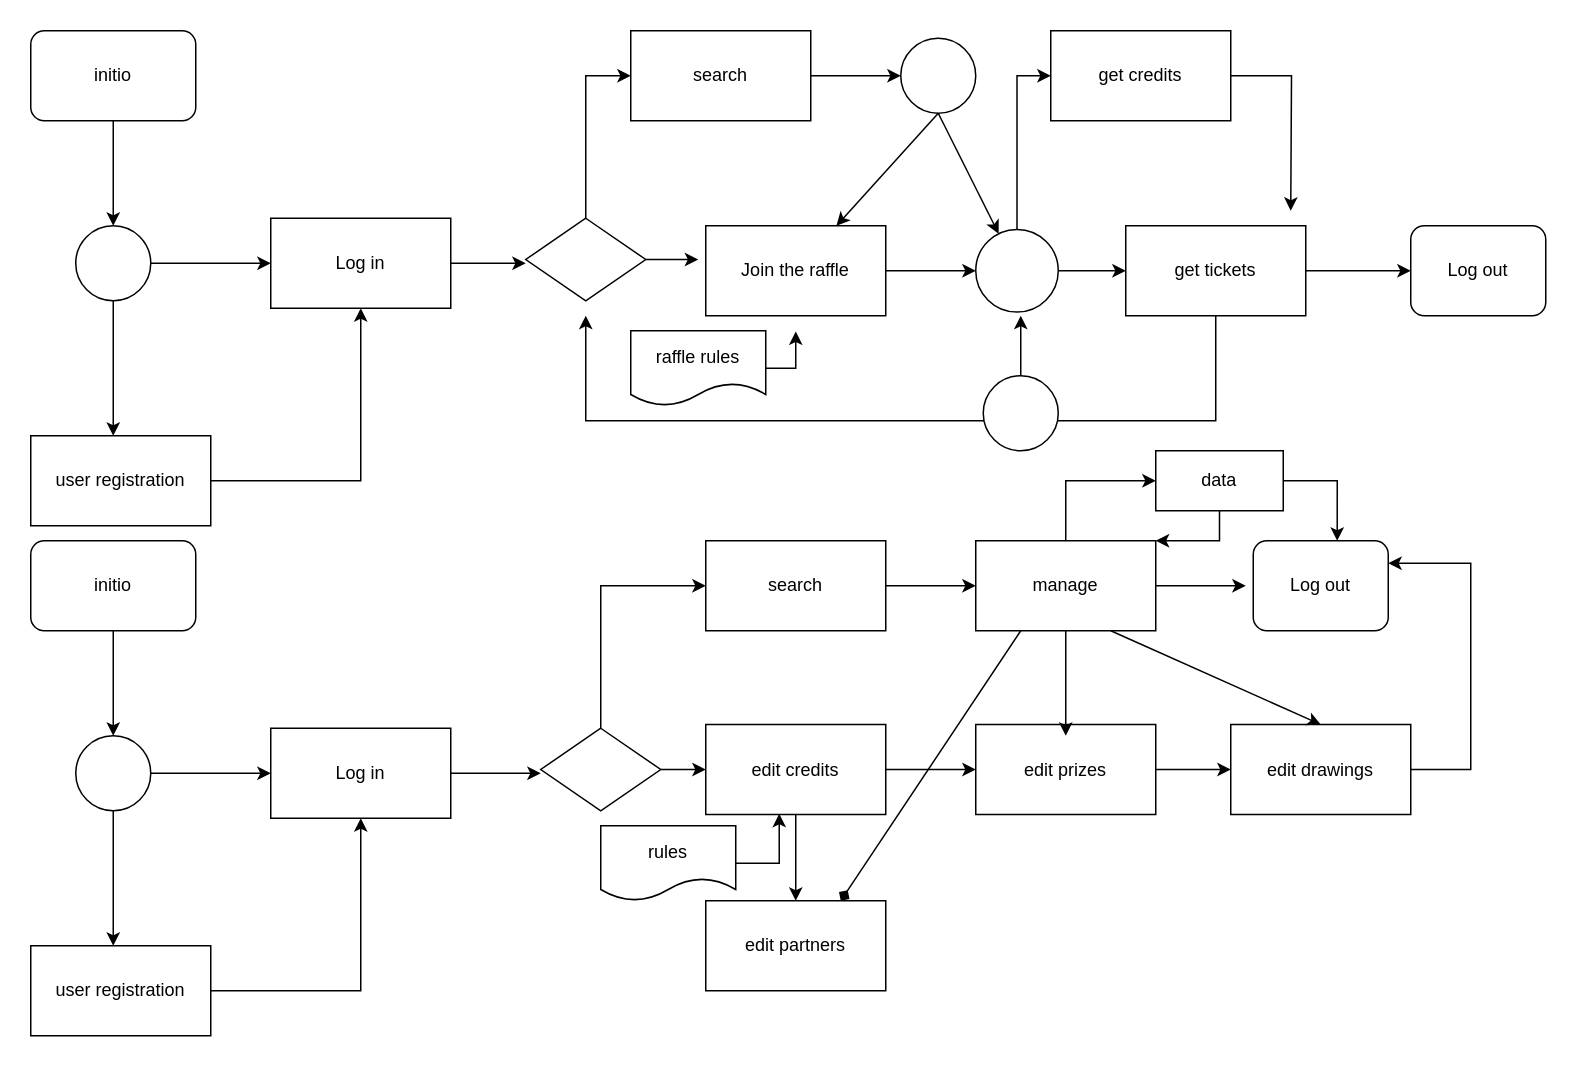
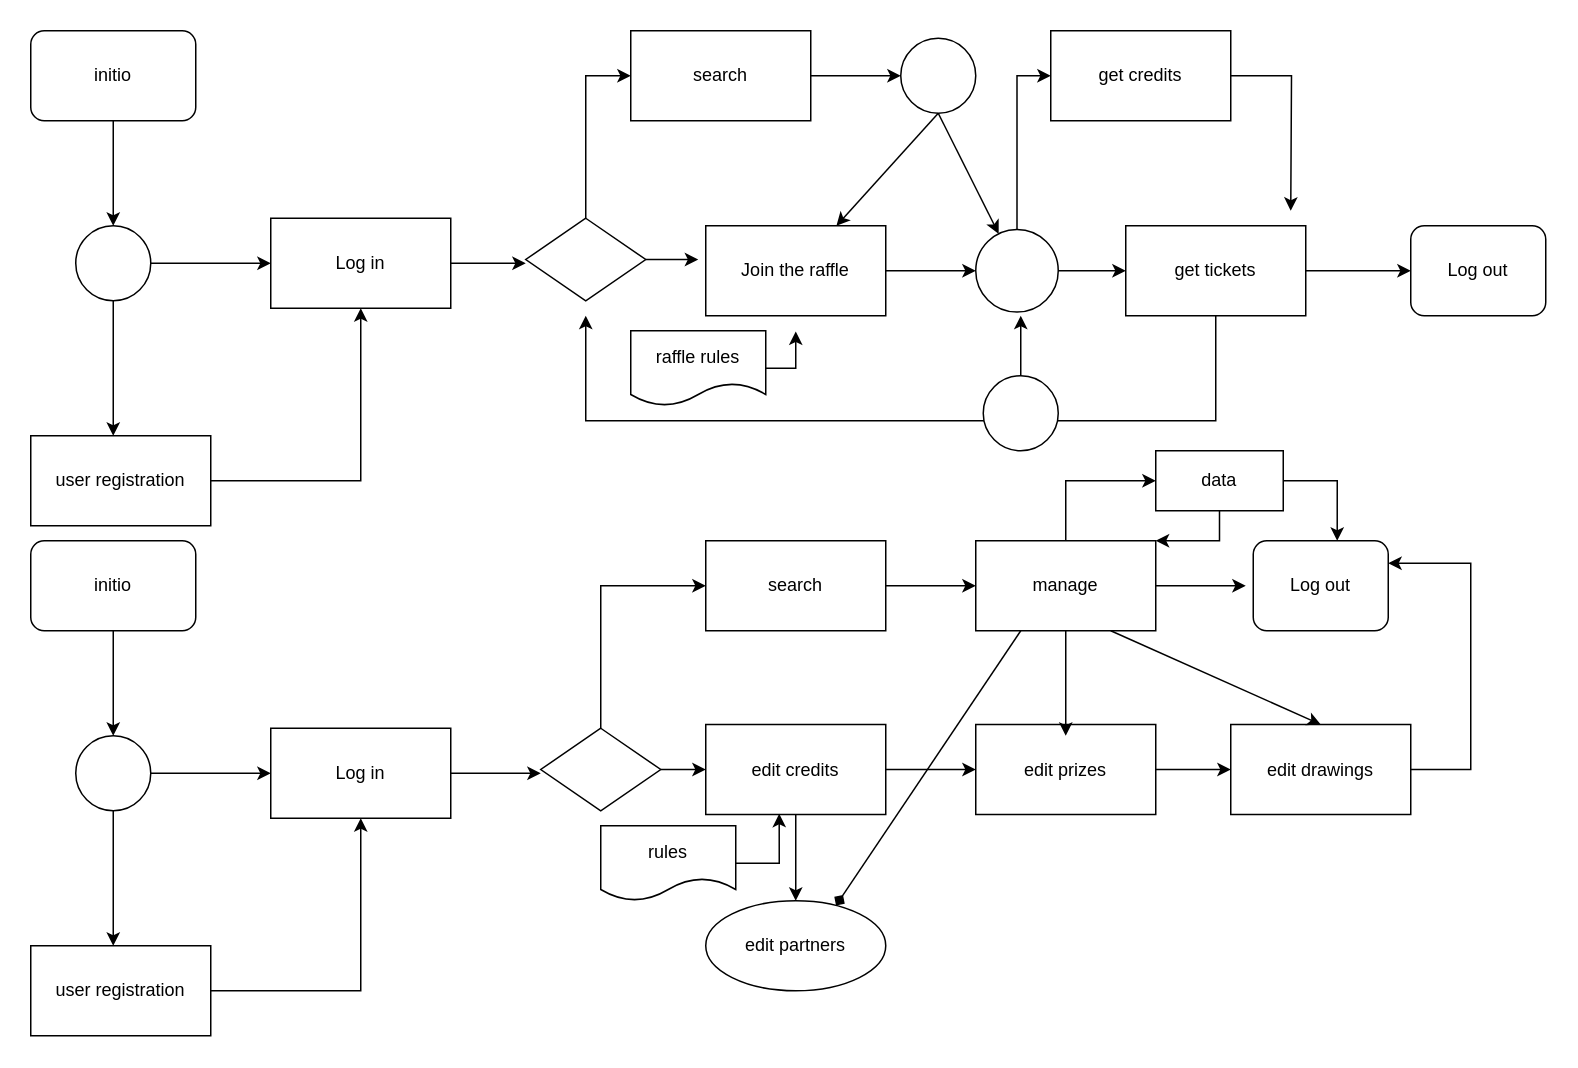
- <mxCell id="60" value="edit partners" style="rounded=0;whiteSpace=wrap;html=1;" vertex="1" parent="1"><mxGeometry x="470" y="600" width="120" height="60" as="geometry" /></mxCell>
+ <mxCell id="60" value="edit partners" style="ellipse;whiteSpace=wrap;html=1;" vertex="1" parent="1"><mxGeometry x="470" y="600" width="120" height="60" as="geometry" /></mxCell>
